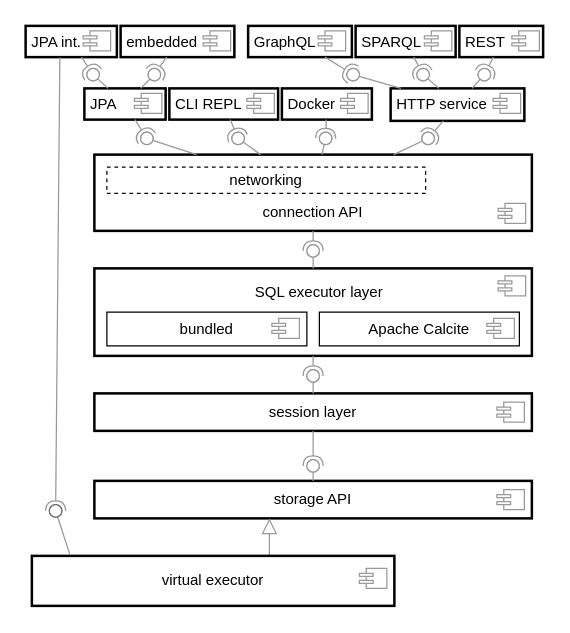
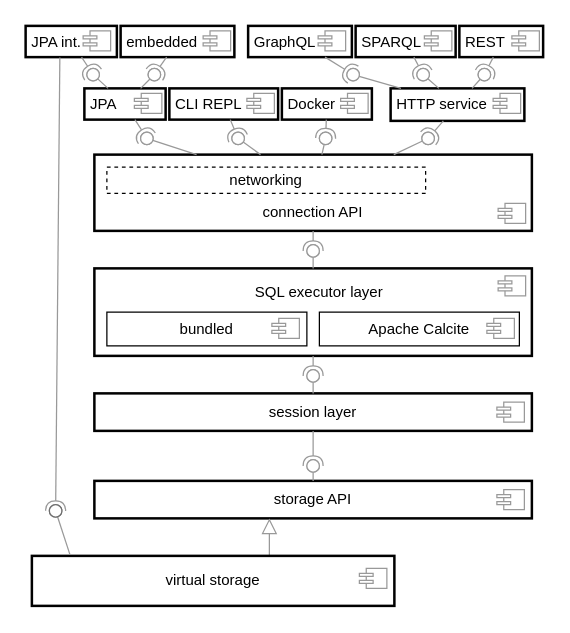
- <mxCell id="9" value="virtual executor" style="rounded=0;whiteSpace=wrap;html=1;strokeWidth=2;" parent="1" vertex="1"><mxGeometry x="25" y="444" width="290" height="40" as="geometry" /></mxCell>
+ <mxCell id="9" value="virtual storage" style="rounded=0;whiteSpace=wrap;html=1;strokeWidth=2;" parent="1" vertex="1"><mxGeometry x="25" y="444" width="290" height="40" as="geometry" /></mxCell>
